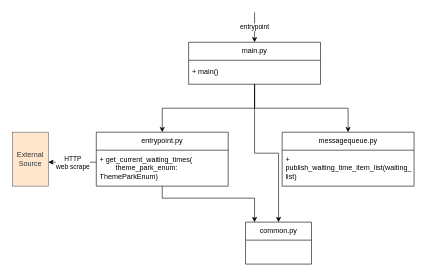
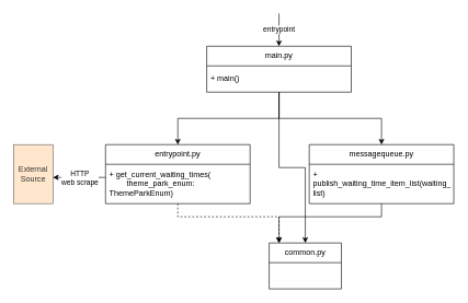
- <mxCell id="2" style="edgeStyle=orthogonalEdgeStyle;rounded=0;orthogonalLoop=1;jettySize=auto;html=1;" edge="1" parent="1" source="3" target="14"><mxGeometry relative="1" as="geometry"><Array as="points"><mxPoint x="270" y="330" /><mxPoint x="424" y="330" /></Array></mxGeometry></mxCell>
+ <mxCell id="2" style="edgeStyle=orthogonalEdgeStyle;rounded=0;orthogonalLoop=1;jettySize=auto;html=1;dashed=1;" edge="1" parent="1" source="3" target="14"><mxGeometry relative="1" as="geometry"><Array as="points"><mxPoint x="270" y="330" /><mxPoint x="424" y="330" /></Array></mxGeometry></mxCell>
+ <mxCell id="5" style="edgeStyle=orthogonalEdgeStyle;rounded=0;orthogonalLoop=1;jettySize=auto;html=1;" edge="1" parent="1" source="6" target="14"><mxGeometry relative="1" as="geometry"><Array as="points"><mxPoint x="580" y="330" /><mxPoint x="424" y="330" /></Array></mxGeometry></mxCell>
